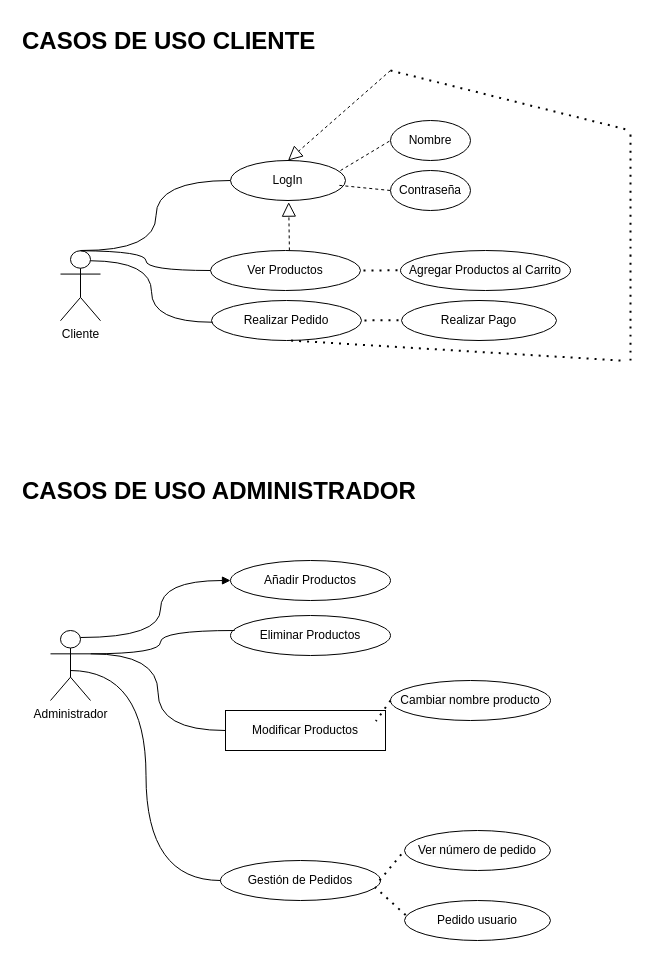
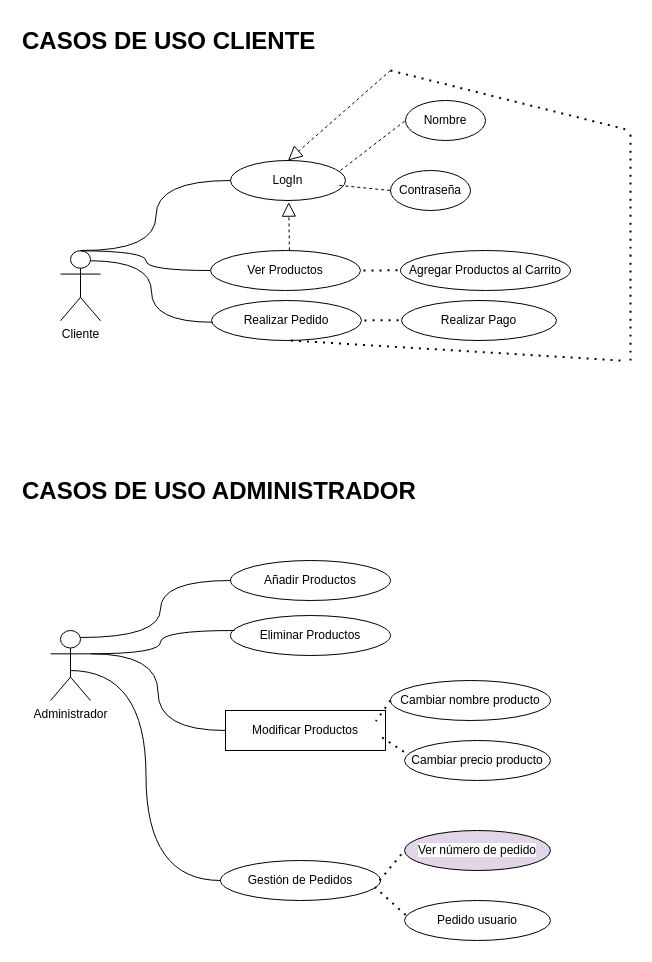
- <mxCell id="31" value="Nombre" style="ellipse;whiteSpace=wrap;html=1;" vertex="1" parent="1"><mxGeometry x="390" y="120" width="80" height="40" as="geometry" /></mxCell>
+ <mxCell id="31" value="Nombre" style="ellipse;whiteSpace=wrap;html=1;" vertex="1" parent="1"><mxGeometry x="405" y="100" width="80" height="40" as="geometry" /></mxCell>
- <mxCell id="16" value="" style="endArrow=block;html=1;rounded=0;edgeStyle=orthogonalEdgeStyle;curved=1;entryX=0;entryY=0.5;entryDx=0;entryDy=0;exitX=0.75;exitY=0.1;exitDx=0;exitDy=0;exitPerimeter=0;" edge="1" parent="1" source="9" target="11"><mxGeometry width="50" height="50" relative="1" as="geometry"><mxPoint x="80" y="630" as="sourcePoint" /><mxPoint x="130" y="580" as="targetPoint" /></mxGeometry></mxCell>
+ <mxCell id="16" value="" style="endArrow=none;html=1;rounded=0;edgeStyle=orthogonalEdgeStyle;curved=1;entryX=0;entryY=0.5;entryDx=0;entryDy=0;exitX=0.75;exitY=0.1;exitDx=0;exitDy=0;exitPerimeter=0;" edge="1" parent="1" source="9" target="11"><mxGeometry width="50" height="50" relative="1" as="geometry"><mxPoint x="80" y="630" as="sourcePoint" /><mxPoint x="130" y="580" as="targetPoint" /></mxGeometry></mxCell>
+ <mxCell id="21" value="" style="endArrow=none;dashed=1;html=1;dashPattern=1 3;strokeWidth=2;rounded=0;entryX=0.014;entryY=0.325;entryDx=0;entryDy=0;entryPerimeter=0;exitX=0.979;exitY=0.675;exitDx=0;exitDy=0;exitPerimeter=0;" edge="1" parent="1" source="10" target="20"><mxGeometry width="50" height="50" relative="1" as="geometry"><mxPoint x="370" y="720" as="sourcePoint" /><mxPoint x="420" y="670" as="targetPoint" /></mxGeometry></mxCell>
+ <mxCell id="20" value="&lt;span style=&quot;color: rgb(0, 0, 0); font-family: Helvetica; font-size: 12px; font-style: normal; font-variant-ligatures: normal; font-variant-caps: normal; font-weight: 400; letter-spacing: normal; orphans: 2; text-align: center; text-indent: 0px; text-transform: none; widows: 2; word-spacing: 0px; -webkit-text-stroke-width: 0px; white-space: normal; background-color: rgb(251, 251, 251); text-decoration-thickness: initial; text-decoration-style: initial; text-decoration-color: initial; float: none; display: inline !important;&quot;&gt;Cambiar precio producto&lt;/span&gt;" style="ellipse;whiteSpace=wrap;html=1;" vertex="1" parent="1"><mxGeometry x="404" y="740" width="146" height="40" as="geometry" /></mxCell>
- <mxCell id="25" value="&lt;span style=&quot;color: rgb(0, 0, 0); font-family: Helvetica; font-size: 12px; font-style: normal; font-variant-ligatures: normal; font-variant-caps: normal; font-weight: 400; letter-spacing: normal; orphans: 2; text-align: center; text-indent: 0px; text-transform: none; widows: 2; word-spacing: 0px; -webkit-text-stroke-width: 0px; white-space: normal; background-color: rgb(251, 251, 251); text-decoration-thickness: initial; text-decoration-style: initial; text-decoration-color: initial; float: none; display: inline !important;&quot;&gt;Ver número de pedido&lt;/span&gt;" style="ellipse;whiteSpace=wrap;html=1;" vertex="1" parent="1"><mxGeometry x="404" y="830" width="146" height="40" as="geometry" /></mxCell>
+ <mxCell id="25" value="&lt;span style=&quot;color: rgb(0, 0, 0); font-family: Helvetica; font-size: 12px; font-style: normal; font-variant-ligatures: normal; font-variant-caps: normal; font-weight: 400; letter-spacing: normal; orphans: 2; text-align: center; text-indent: 0px; text-transform: none; widows: 2; word-spacing: 0px; -webkit-text-stroke-width: 0px; white-space: normal; background-color: rgb(251, 251, 251); text-decoration-thickness: initial; text-decoration-style: initial; text-decoration-color: initial; float: none; display: inline !important;&quot;&gt;Ver número de pedido&lt;/span&gt;" style="ellipse;whiteSpace=wrap;html=1;fillColor=#e1d5e7;" vertex="1" parent="1"><mxGeometry x="404" y="830" width="146" height="40" as="geometry" /></mxCell>
